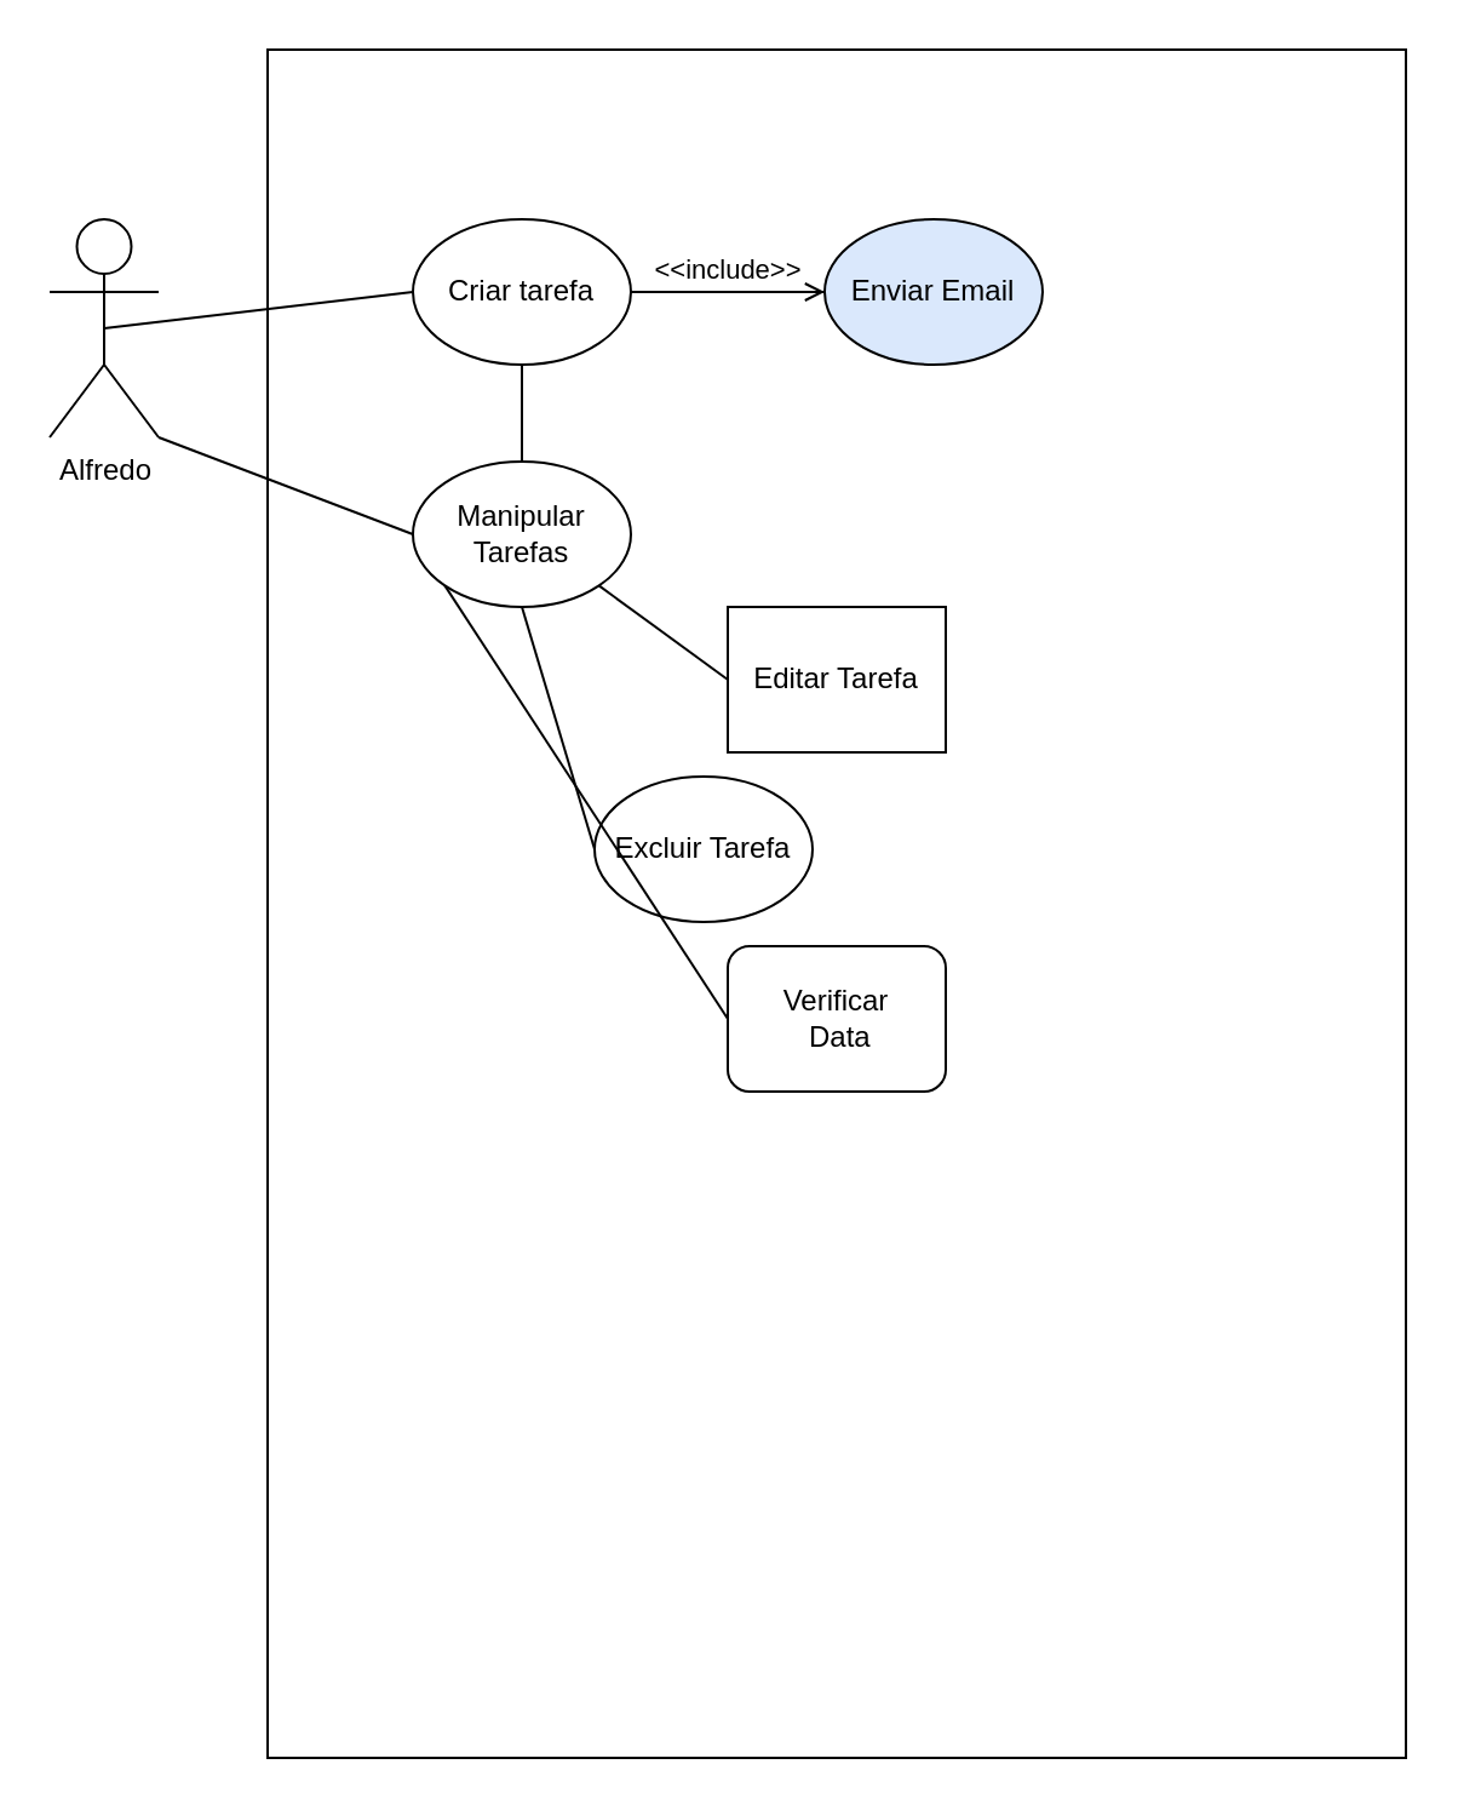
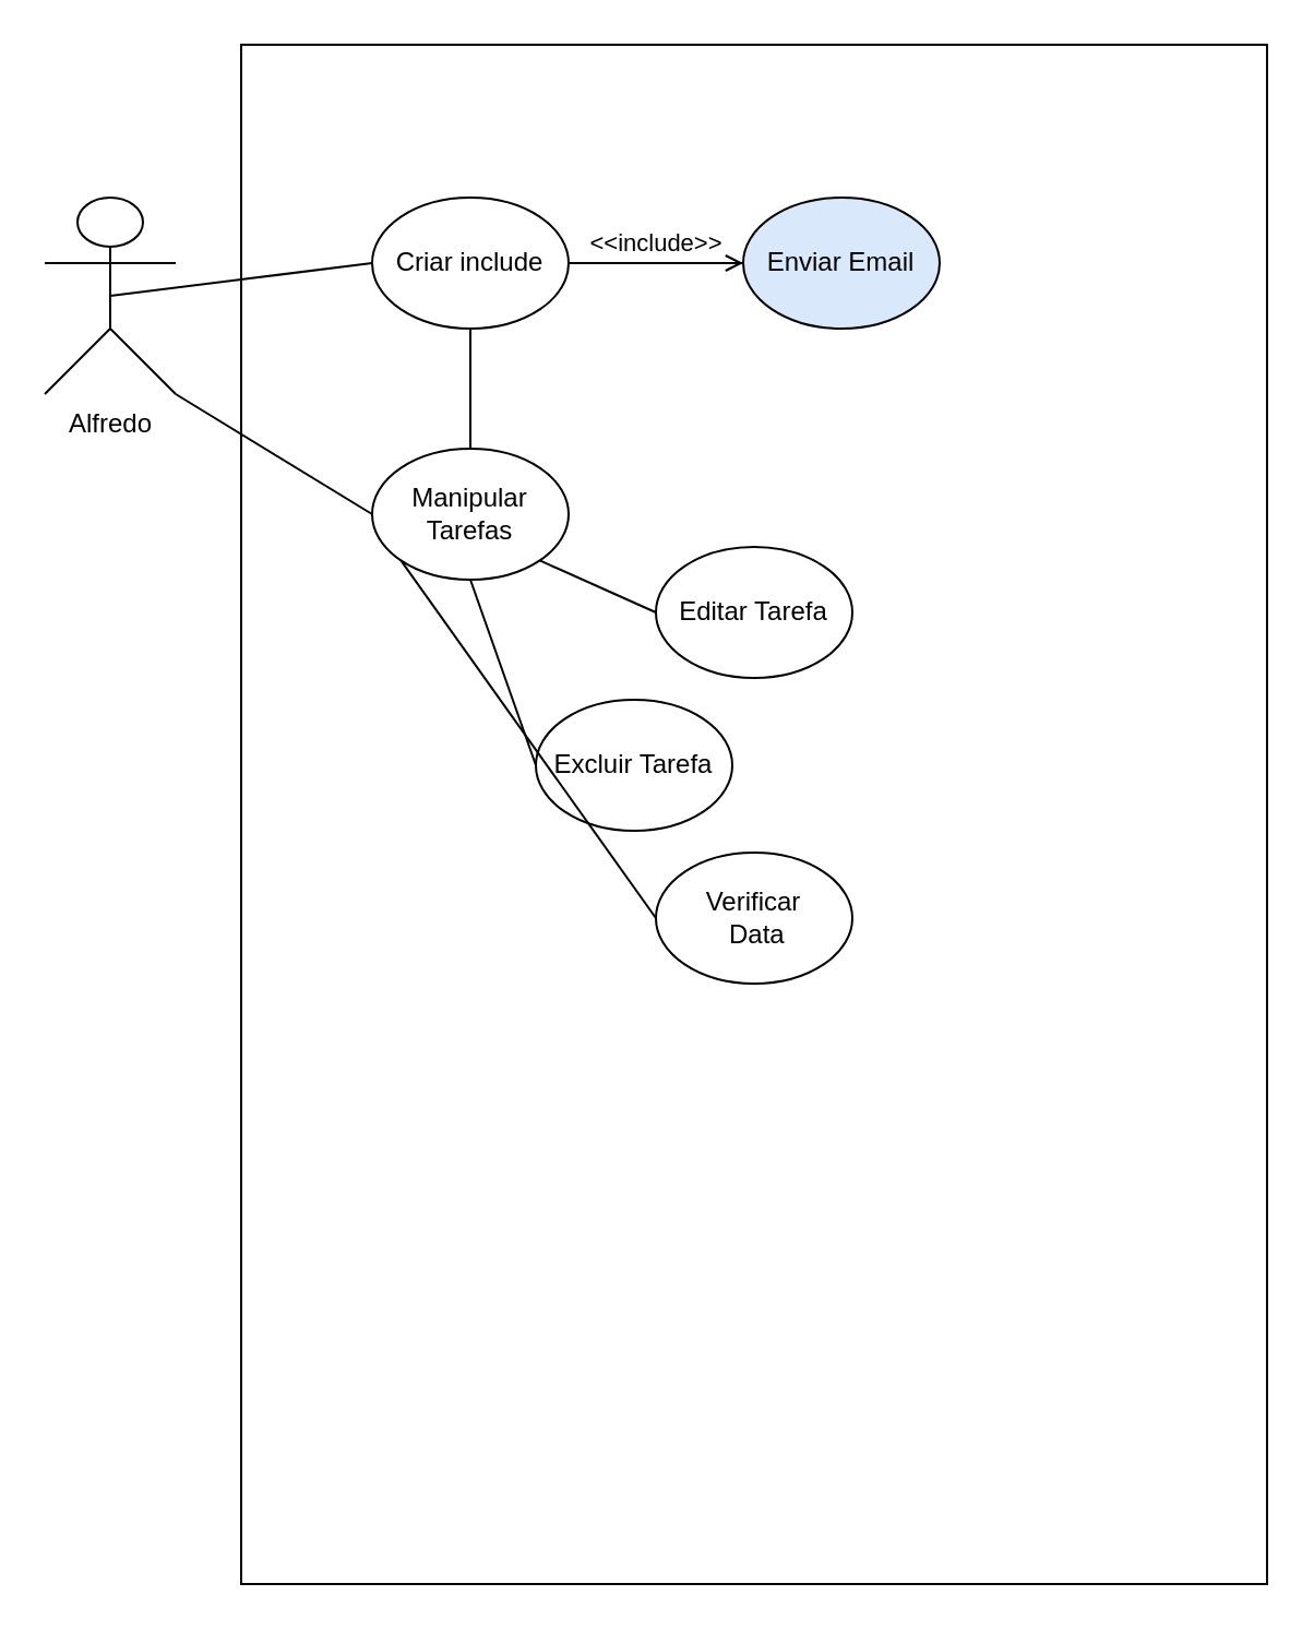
- <mxCell id="4" value="Criar tarefa" style="ellipse;whiteSpace=wrap;html=1;" vertex="1" parent="1"><mxGeometry x="170" y="90" width="90" height="60" as="geometry" /></mxCell>
+ <mxCell id="4" value="Criar include" style="ellipse;whiteSpace=wrap;html=1;" vertex="1" parent="1"><mxGeometry x="170" y="90" width="90" height="60" as="geometry" /></mxCell>
- <mxCell id="2" value="Alfredo&lt;div&gt;&lt;br&gt;&lt;/div&gt;" style="shape=umlActor;verticalLabelPosition=bottom;verticalAlign=top;html=1;outlineConnect=0;" vertex="1" parent="1"><mxGeometry x="20" y="90" width="45" height="90" as="geometry" /></mxCell>
+ <mxCell id="2" value="Alfredo&lt;div&gt;&lt;br&gt;&lt;/div&gt;" style="shape=umlActor;verticalLabelPosition=bottom;verticalAlign=top;html=1;outlineConnect=0;" vertex="1" parent="1"><mxGeometry x="20" y="90" width="60" height="90" as="geometry" /></mxCell>
- <mxCell id="5" value="Manipular Tarefas" style="ellipse;whiteSpace=wrap;html=1;" vertex="1" parent="1"><mxGeometry x="170" y="190" width="90" height="60" as="geometry" /></mxCell>
+ <mxCell id="5" value="Manipular Tarefas" style="ellipse;whiteSpace=wrap;html=1;" vertex="1" parent="1"><mxGeometry x="170" y="205" width="90" height="60" as="geometry" /></mxCell>
- <mxCell id="11" value="Editar Tarefa" style="whiteSpace=wrap;html=1;rounded=0;" vertex="1" parent="1"><mxGeometry x="300" y="250" width="90" height="60" as="geometry" /></mxCell>
+ <mxCell id="11" value="Editar Tarefa" style="ellipse;whiteSpace=wrap;html=1;" vertex="1" parent="1"><mxGeometry x="300" y="250" width="90" height="60" as="geometry" /></mxCell>
- <mxCell id="14" value="Verificar&lt;div&gt;&amp;nbsp;Data&lt;/div&gt;" style="whiteSpace=wrap;html=1;rounded=1;" vertex="1" parent="1"><mxGeometry x="300" y="390" width="90" height="60" as="geometry" /></mxCell>
+ <mxCell id="14" value="Verificar&lt;div&gt;&amp;nbsp;Data&lt;/div&gt;" style="ellipse;whiteSpace=wrap;html=1;" vertex="1" parent="1"><mxGeometry x="300" y="390" width="90" height="60" as="geometry" /></mxCell>
